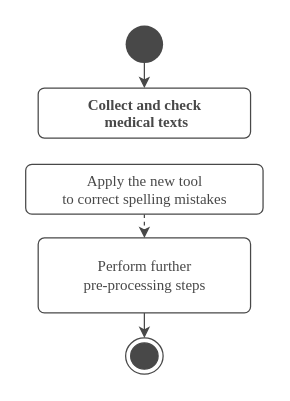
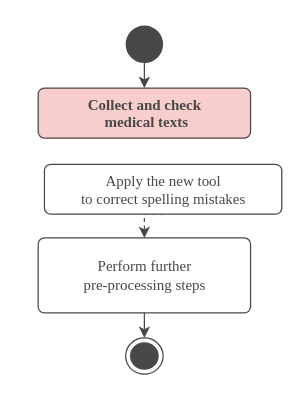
- <mxCell id="4" value="&lt;font color=&quot;#484848&quot;&gt;&lt;b&gt;Collect and check&lt;br&gt;&amp;nbsp;medical texts&lt;/b&gt;&lt;/font&gt;" style="html=1;align=center;verticalAlign=top;rounded=1;absoluteArcSize=1;arcSize=10;dashed=0;fillColor=#FFFFFF;strokeColor=#484848;fontFamily=Montserrat Semibold;" parent="1" vertex="1"><mxGeometry x="30" y="70" width="170" height="40" as="geometry" /></mxCell>
+ <mxCell id="4" value="&lt;font color=&quot;#484848&quot;&gt;&lt;b&gt;Collect and check&lt;br&gt;&amp;nbsp;medical texts&lt;/b&gt;&lt;/font&gt;" style="html=1;align=center;verticalAlign=top;rounded=1;absoluteArcSize=1;arcSize=10;dashed=0;fillColor=#f8cecc;strokeColor=#484848;fontFamily=Montserrat Semibold;" parent="1" vertex="1"><mxGeometry x="30" y="70" width="170" height="40" as="geometry" /></mxCell>
- <mxCell id="8" value="&lt;font color=&quot;#484848&quot;&gt;Apply the new tool &lt;br&gt;to correct spelling mistakes&lt;/font&gt;" style="html=1;align=center;verticalAlign=top;rounded=1;absoluteArcSize=1;arcSize=10;dashed=0;fillColor=#FFFFFF;strokeColor=#484848;fontFamily=Montserrat Semibold;" vertex="1" parent="1"><mxGeometry x="20" y="131" width="190" height="40" as="geometry" /></mxCell>
+ <mxCell id="8" value="&lt;font color=&quot;#484848&quot;&gt;Apply the new tool &lt;br&gt;to correct spelling mistakes&lt;/font&gt;" style="html=1;align=center;verticalAlign=top;rounded=1;absoluteArcSize=1;arcSize=10;dashed=0;fillColor=#FFFFFF;strokeColor=#484848;fontFamily=Montserrat Semibold;" vertex="1" parent="1"><mxGeometry x="35" y="131" width="190" height="40" as="geometry" /></mxCell>
